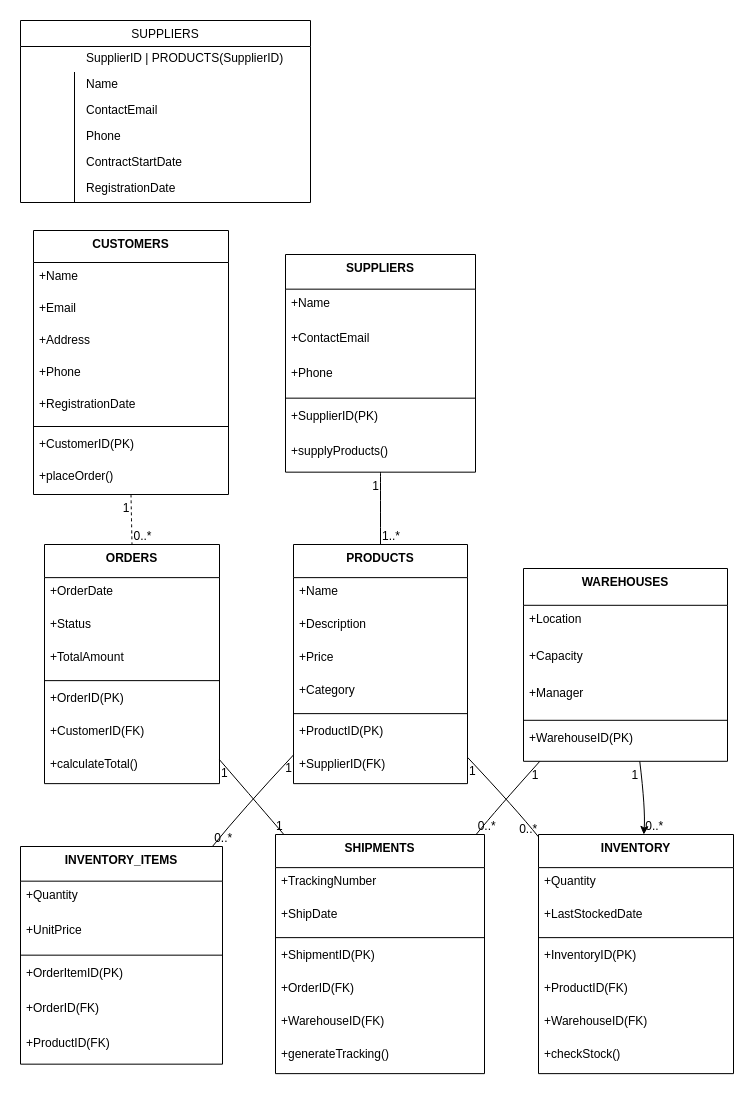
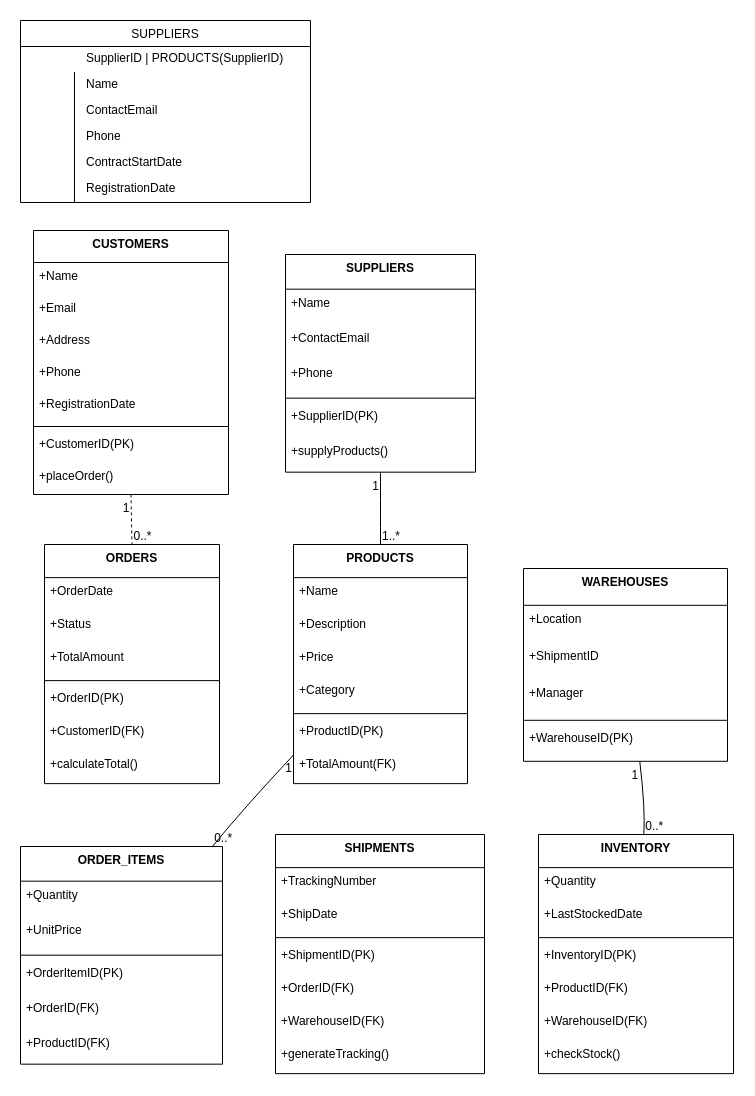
- <mxCell id="40" value="+Capacity" style="text;strokeColor=none;fillColor=none;align=left;verticalAlign=top;spacingLeft=4;spacingRight=4;overflow=hidden;rotatable=0;points=[[0,0.5],[1,0.5]];portConstraint=eastwest;" vertex="1" parent="38"><mxGeometry y="73.8" width="204" height="37" as="geometry" /></mxCell>
+ <mxCell id="40" value="+ShipmentID" style="text;strokeColor=none;fillColor=none;align=left;verticalAlign=top;spacingLeft=4;spacingRight=4;overflow=hidden;rotatable=0;points=[[0,0.5],[1,0.5]];portConstraint=eastwest;" vertex="1" parent="38"><mxGeometry y="73.8" width="204" height="37" as="geometry" /></mxCell>
- <mxCell id="37" value="+SupplierID(FK)" style="text;strokeColor=none;fillColor=none;align=left;verticalAlign=top;spacingLeft=4;spacingRight=4;overflow=hidden;rotatable=0;points=[[0,0.5],[1,0.5]];portConstraint=eastwest;" vertex="1" parent="30"><mxGeometry y="206.143" width="174" height="33" as="geometry" /></mxCell>
+ <mxCell id="37" value="+TotalAmount(FK)" style="text;strokeColor=none;fillColor=none;align=left;verticalAlign=top;spacingLeft=4;spacingRight=4;overflow=hidden;rotatable=0;points=[[0,0.5],[1,0.5]];portConstraint=eastwest;" vertex="1" parent="30"><mxGeometry y="206.143" width="174" height="33" as="geometry" /></mxCell>
- <mxCell id="90" value="" style="curved=1;startArrow=none;endArrow=none;exitX=1;exitY=0.9;entryX=0.04;entryY=0;rounded=0;" edge="1" parent="1" source="52" target="67"><mxGeometry relative="1" as="geometry"><Array as="points"><mxPoint x="262" y="809" /></Array></mxGeometry></mxCell>
- <mxCell id="91" value="1" style="edgeLabel;resizable=0;labelBackgroundColor=none;fontSize=12;align=left;verticalAlign=top;" vertex="1" parent="90"><mxGeometry x="-1" relative="1" as="geometry" /></mxCell>
- <mxCell id="92" value="1" style="edgeLabel;resizable=0;labelBackgroundColor=none;fontSize=12;align=right;verticalAlign=bottom;" vertex="1" parent="90"><mxGeometry x="1" relative="1" as="geometry" /></mxCell>
- <mxCell id="81" value="" style="curved=1;startArrow=none;endArrow=none;exitX=1;exitY=0.89;entryX=0;entryY=0.01;rounded=0;" edge="1" parent="1" source="30" target="44"><mxGeometry relative="1" as="geometry"><Array as="points"><mxPoint x="516" y="809" /></Array></mxGeometry></mxCell>
- <mxCell id="82" value="1" style="edgeLabel;resizable=0;labelBackgroundColor=none;fontSize=12;align=left;verticalAlign=top;" vertex="1" parent="81"><mxGeometry x="-1" relative="1" as="geometry" /></mxCell>
- <mxCell id="83" value="0..*" style="edgeLabel;resizable=0;labelBackgroundColor=none;fontSize=12;align=right;verticalAlign=bottom;" vertex="1" parent="81"><mxGeometry x="1" relative="1" as="geometry" /></mxCell>
- <mxCell id="93" value="" style="curved=1;startArrow=none;endArrow=none;exitX=0.08;exitY=1;entryX=0.96;entryY=0;rounded=0;" edge="1" parent="1" source="38" target="67"><mxGeometry relative="1" as="geometry"><Array as="points"><mxPoint x="496" y="809" /></Array></mxGeometry></mxCell>
- <mxCell id="94" value="1" style="edgeLabel;resizable=0;labelBackgroundColor=none;fontSize=12;align=right;verticalAlign=top;" vertex="1" parent="93"><mxGeometry x="-1" relative="1" as="geometry" /></mxCell>
- <mxCell id="95" value="0..*" style="edgeLabel;resizable=0;labelBackgroundColor=none;fontSize=12;align=left;verticalAlign=bottom;" vertex="1" parent="93"><mxGeometry x="1" relative="1" as="geometry" /></mxCell>
- <mxCell id="84" value="" style="curved=1;startArrow=none;endArrow=classic;exitX=0.57;exitY=1;entryX=0.54;entryY=0;rounded=0;" edge="1" parent="1" source="38" target="44"><mxGeometry relative="1" as="geometry"><Array as="points"><mxPoint x="645" y="809" /></Array></mxGeometry></mxCell>
+ <mxCell id="84" value="" style="curved=1;startArrow=none;endArrow=none;exitX=0.57;exitY=1;entryX=0.54;entryY=0;rounded=0;" edge="1" parent="1" source="38" target="44"><mxGeometry relative="1" as="geometry"><Array as="points"><mxPoint x="645" y="809" /></Array></mxGeometry></mxCell>
- <mxCell id="60" value="INVENTORY_ITEMS" style="swimlane;fontStyle=1;align=center;verticalAlign=top;childLayout=stackLayout;horizontal=1;startSize=34.667;horizontalStack=0;resizeParent=1;resizeParentMax=0;resizeLast=0;collapsible=0;marginBottom=0;" vertex="1" parent="1"><mxGeometry x="20" y="846" width="202" height="217.667" as="geometry" /></mxCell>
+ <mxCell id="60" value="ORDER_ITEMS" style="swimlane;fontStyle=1;align=center;verticalAlign=top;childLayout=stackLayout;horizontal=1;startSize=34.667;horizontalStack=0;resizeParent=1;resizeParentMax=0;resizeLast=0;collapsible=0;marginBottom=0;" vertex="1" parent="1"><mxGeometry x="20" y="846" width="202" height="217.667" as="geometry" /></mxCell>
